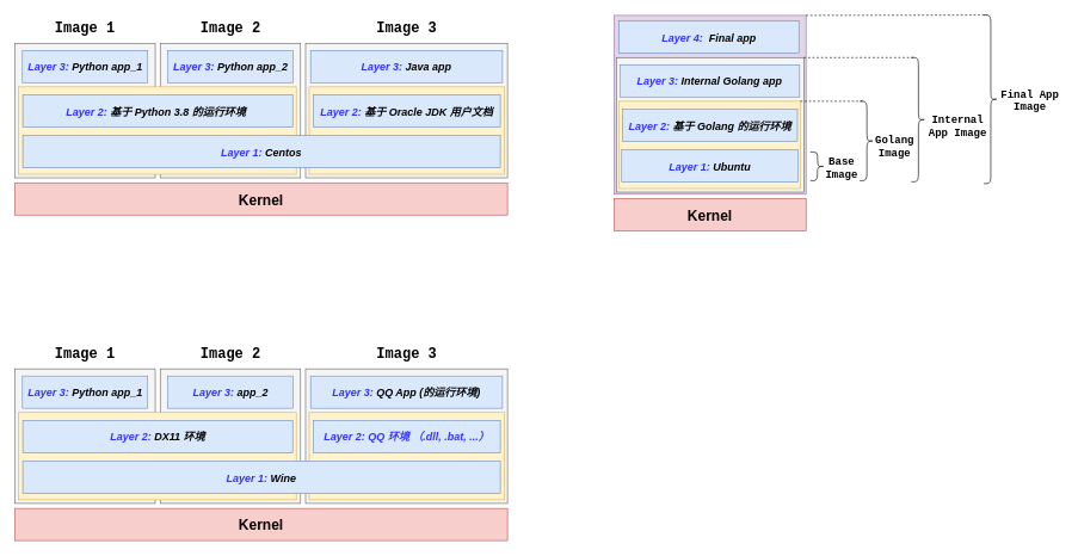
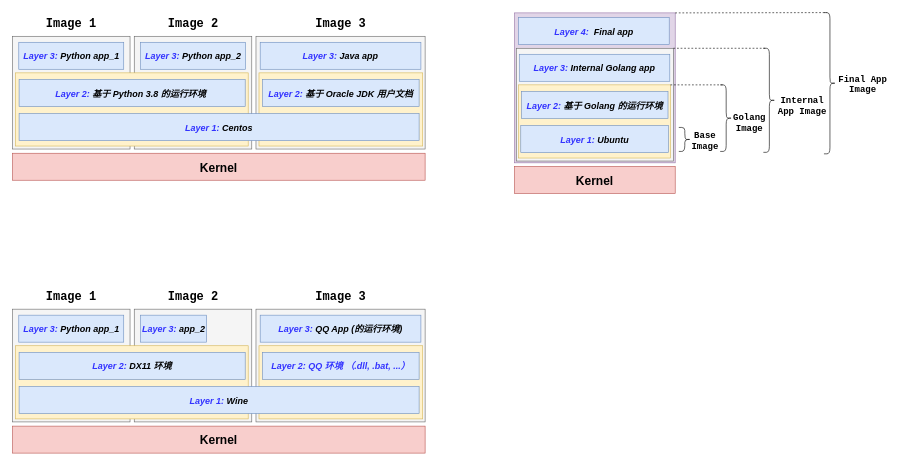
- <mxCell id="37" value="&lt;b&gt;&lt;font style=&quot;font-size: 15px&quot;&gt;&lt;i&gt;&lt;font color=&quot;#3333ff&quot;&gt;Layer 3:&lt;/font&gt;&lt;/i&gt;&lt;/font&gt;&lt;/b&gt;&lt;b&gt;&lt;font style=&quot;font-size: 15px&quot;&gt;&lt;i&gt;&amp;nbsp;app_2&lt;/i&gt;&lt;/font&gt;&lt;/b&gt;" style="rounded=0;whiteSpace=wrap;html=1;fillColor=#dae8fc;strokeColor=#6c8ebf;" vertex="1" parent="1"><mxGeometry x="233.5" y="525" width="175" height="45" as="geometry" /></mxCell>
+ <mxCell id="37" value="&lt;b&gt;&lt;font style=&quot;font-size: 15px&quot;&gt;&lt;i&gt;&lt;font color=&quot;#3333ff&quot;&gt;Layer 3:&lt;/font&gt;&lt;/i&gt;&lt;/font&gt;&lt;/b&gt;&lt;b&gt;&lt;font style=&quot;font-size: 15px&quot;&gt;&lt;i&gt;&amp;nbsp;app_2&lt;/i&gt;&lt;/font&gt;&lt;/b&gt;" style="rounded=0;whiteSpace=wrap;html=1;fillColor=#dae8fc;strokeColor=#6c8ebf;" vertex="1" parent="1"><mxGeometry x="233.5" y="525" width="110" height="45" as="geometry" /></mxCell>
